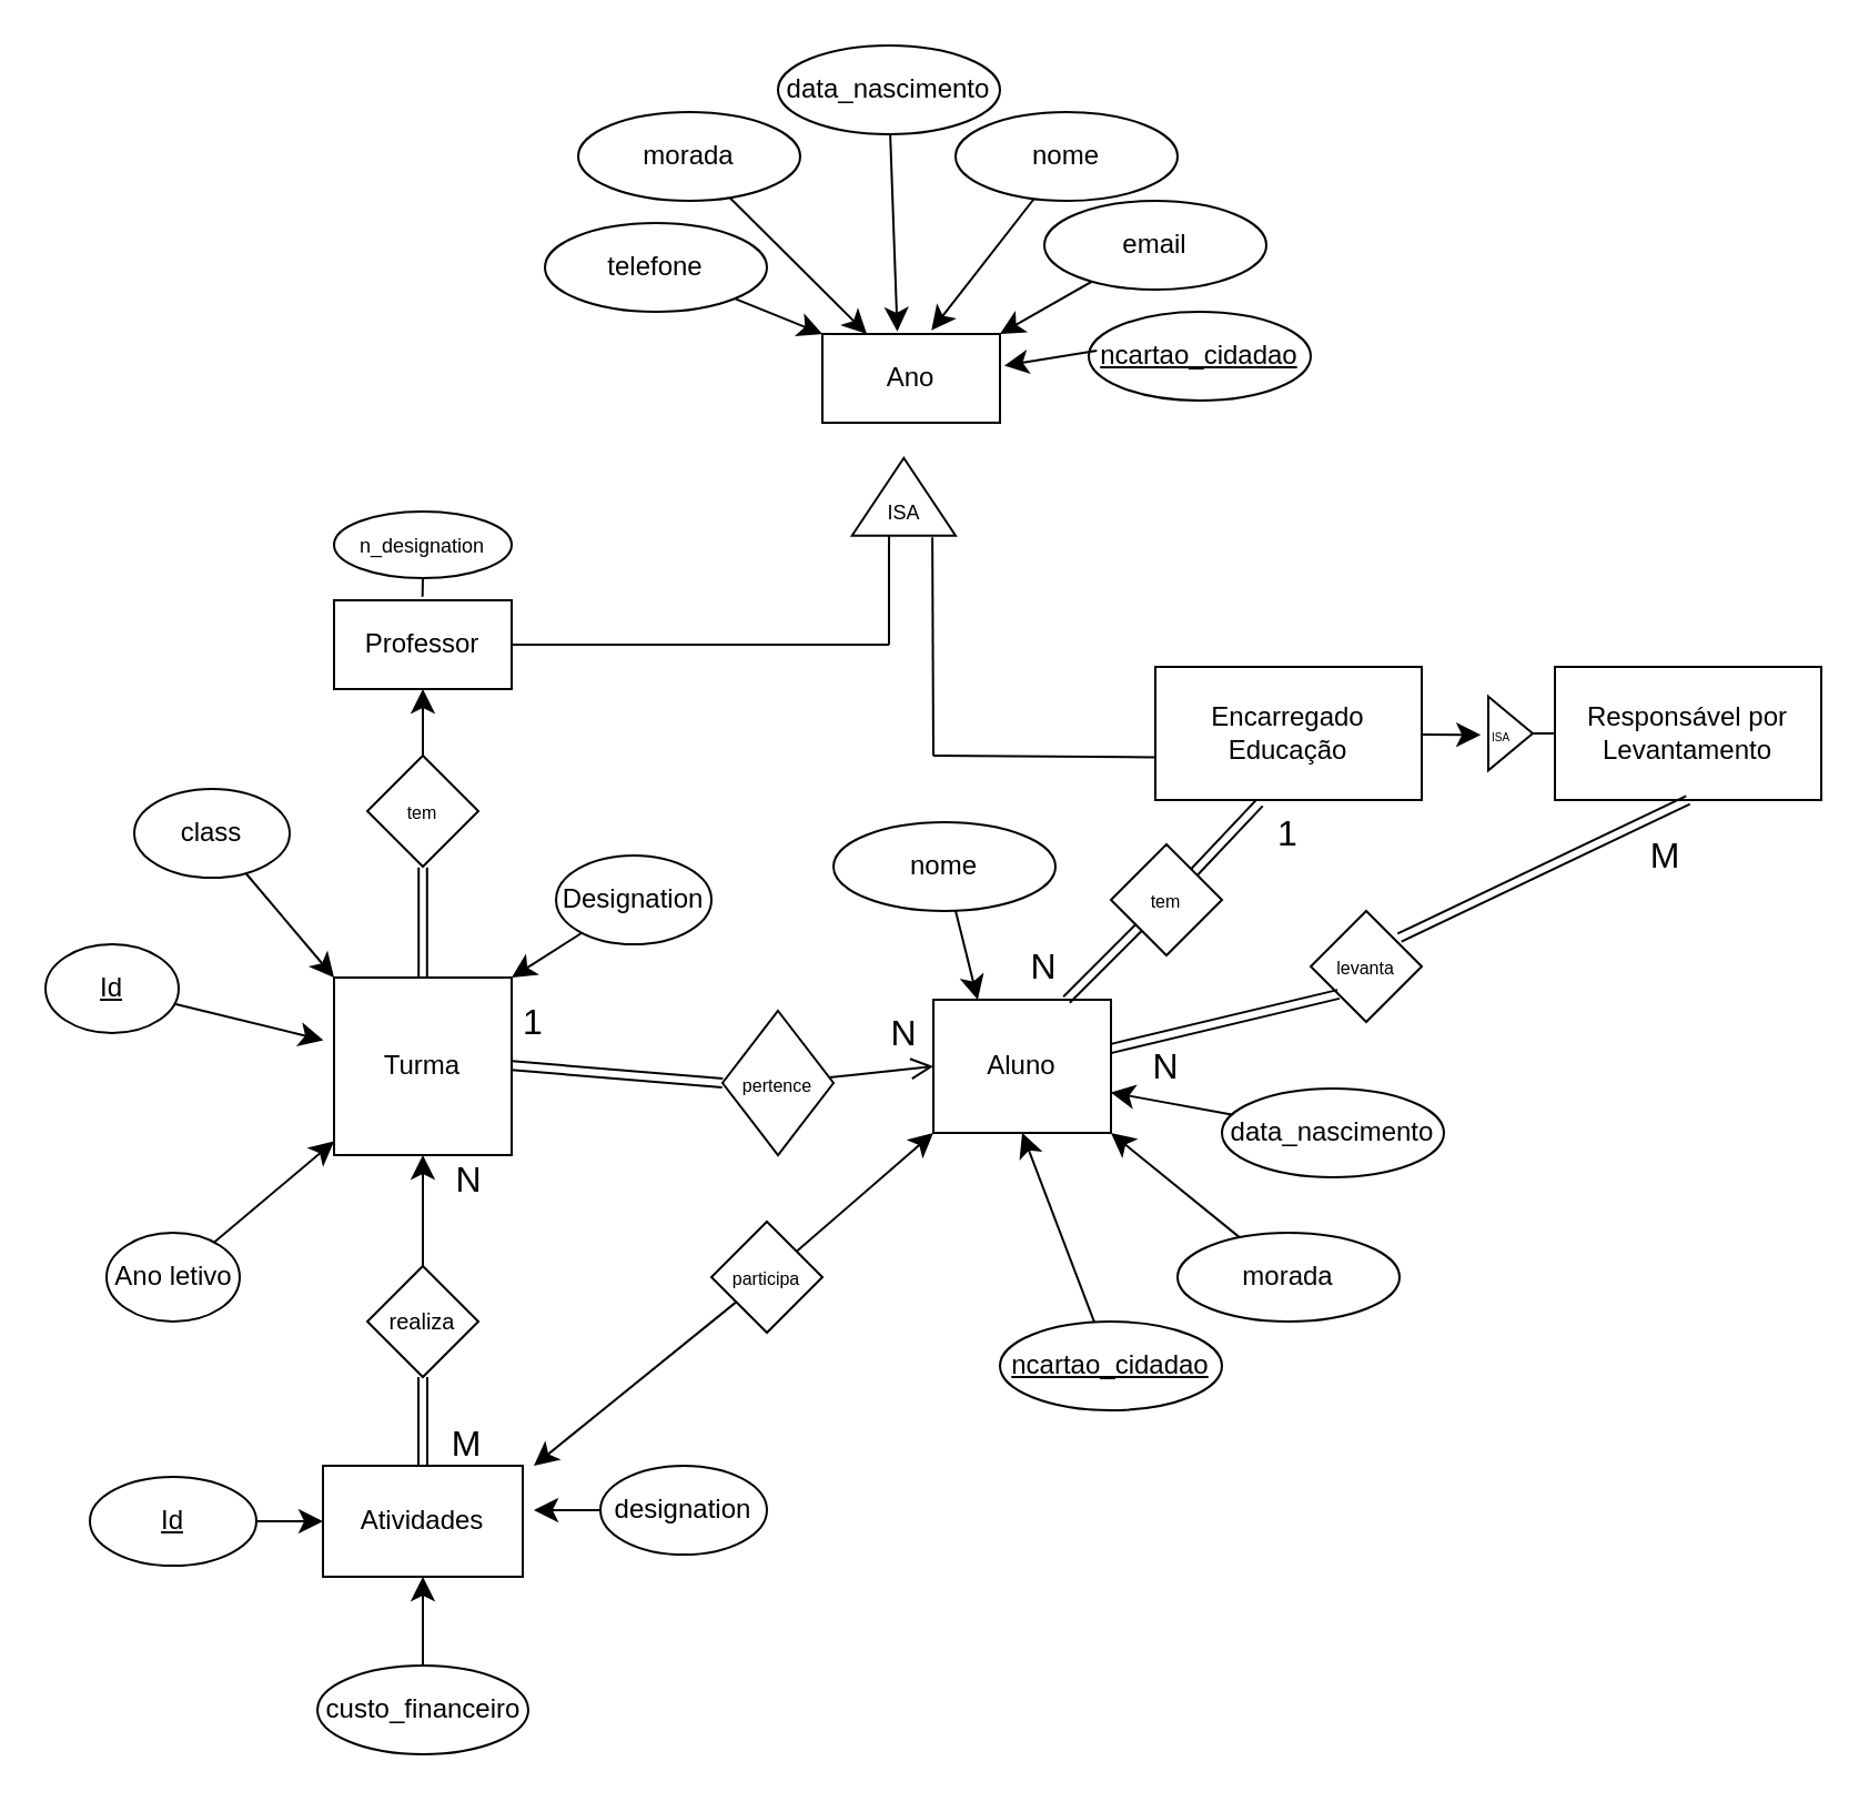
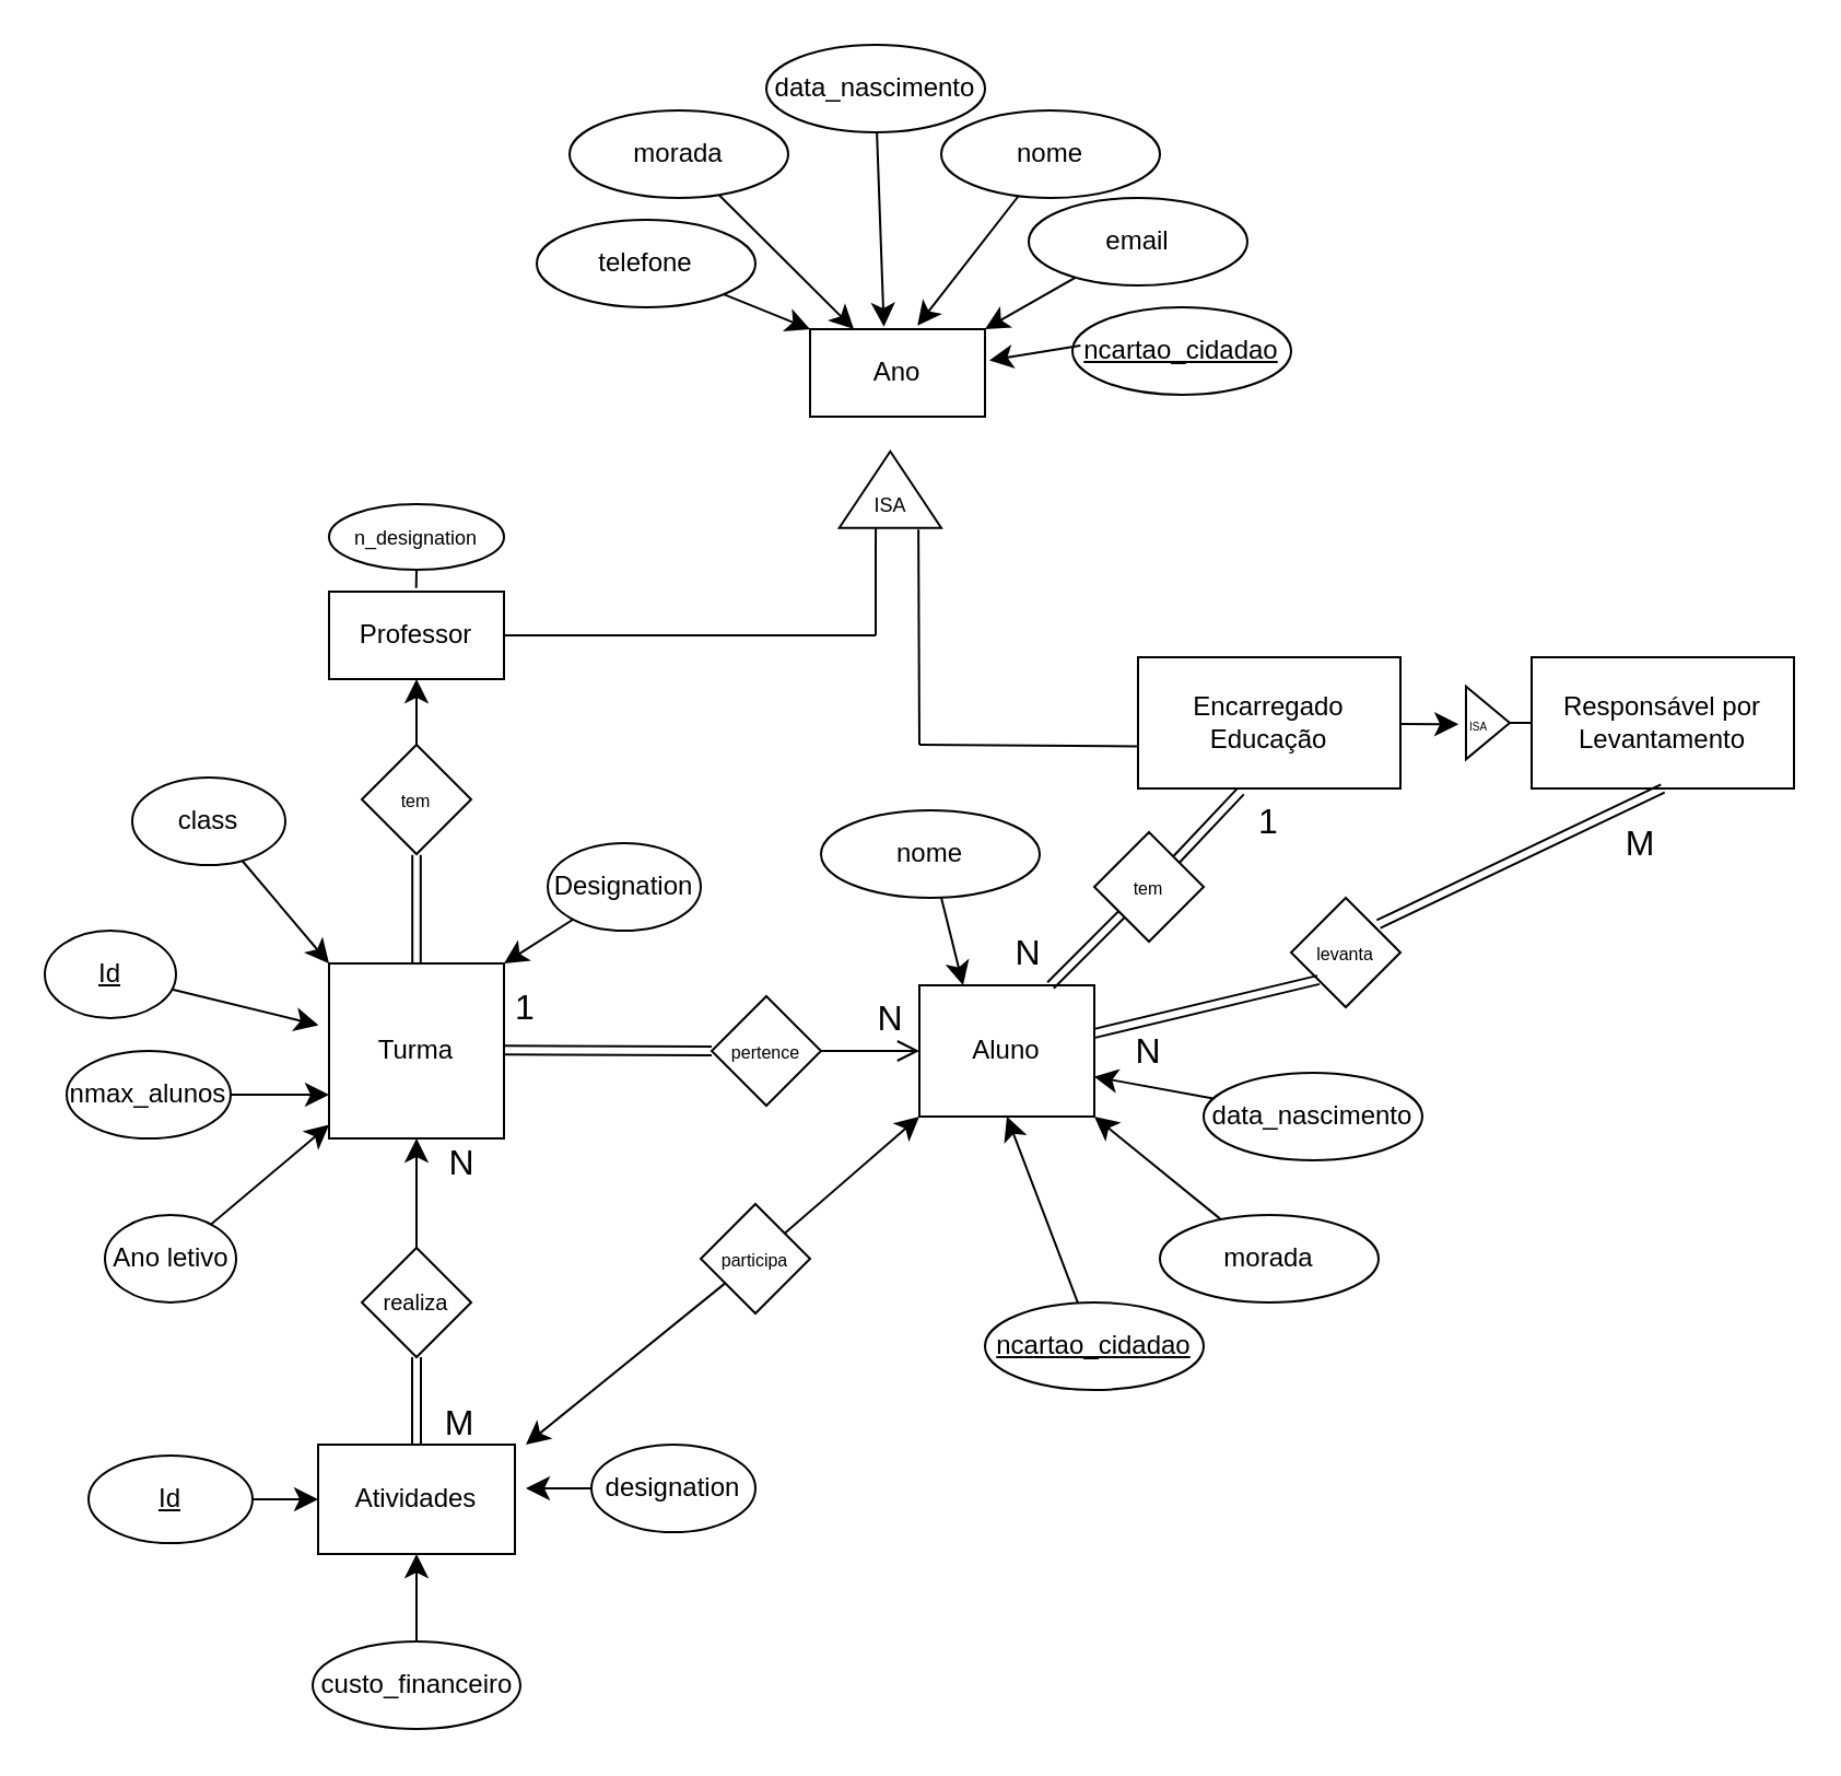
- <mxCell id="21" value="&lt;font style=&quot;font-size: 8px;&quot;&gt;pertence&lt;/font&gt;" style="rhombus;whiteSpace=wrap;html=1;" vertex="1" parent="1"><mxGeometry x="325" y="455" width="50" height="65" as="geometry" /></mxCell>
+ <mxCell id="21" value="&lt;font style=&quot;font-size: 8px;&quot;&gt;pertence&lt;/font&gt;" style="rhombus;whiteSpace=wrap;html=1;" vertex="1" parent="1"><mxGeometry x="325" y="455" width="50" height="50" as="geometry" /></mxCell>
+ <mxCell id="10" value="nmax_alunos" style="ellipse;whiteSpace=wrap;html=1;" vertex="1" parent="1"><mxGeometry x="30" y="480" width="75" height="40" as="geometry" /></mxCell>
+ <mxCell id="9" style="edgeStyle=none;curved=1;rounded=0;orthogonalLoop=1;jettySize=auto;html=1;entryX=0;entryY=0.75;entryDx=0;entryDy=0;fontSize=12;startSize=8;endSize=8;" edge="1" parent="1" source="10" target="2"><mxGeometry relative="1" as="geometry" /></mxCell>
